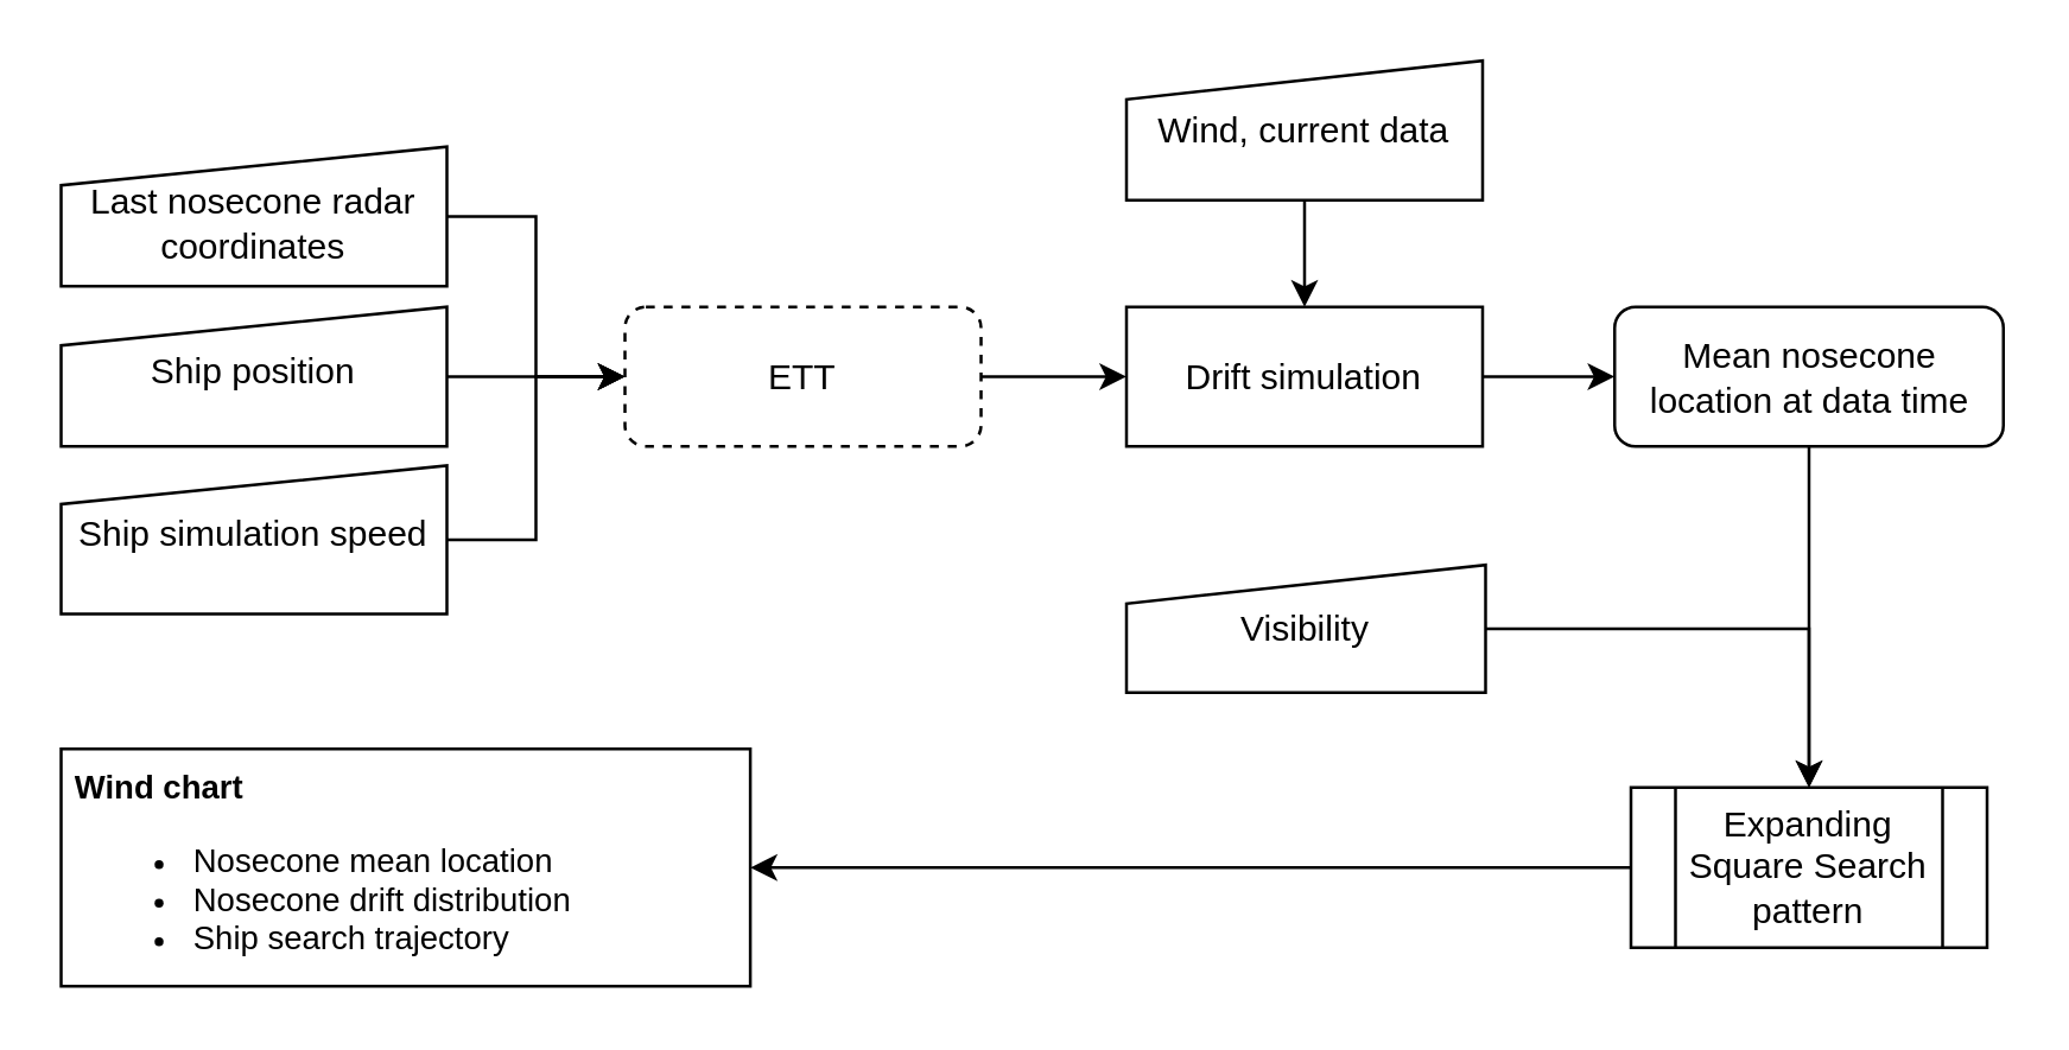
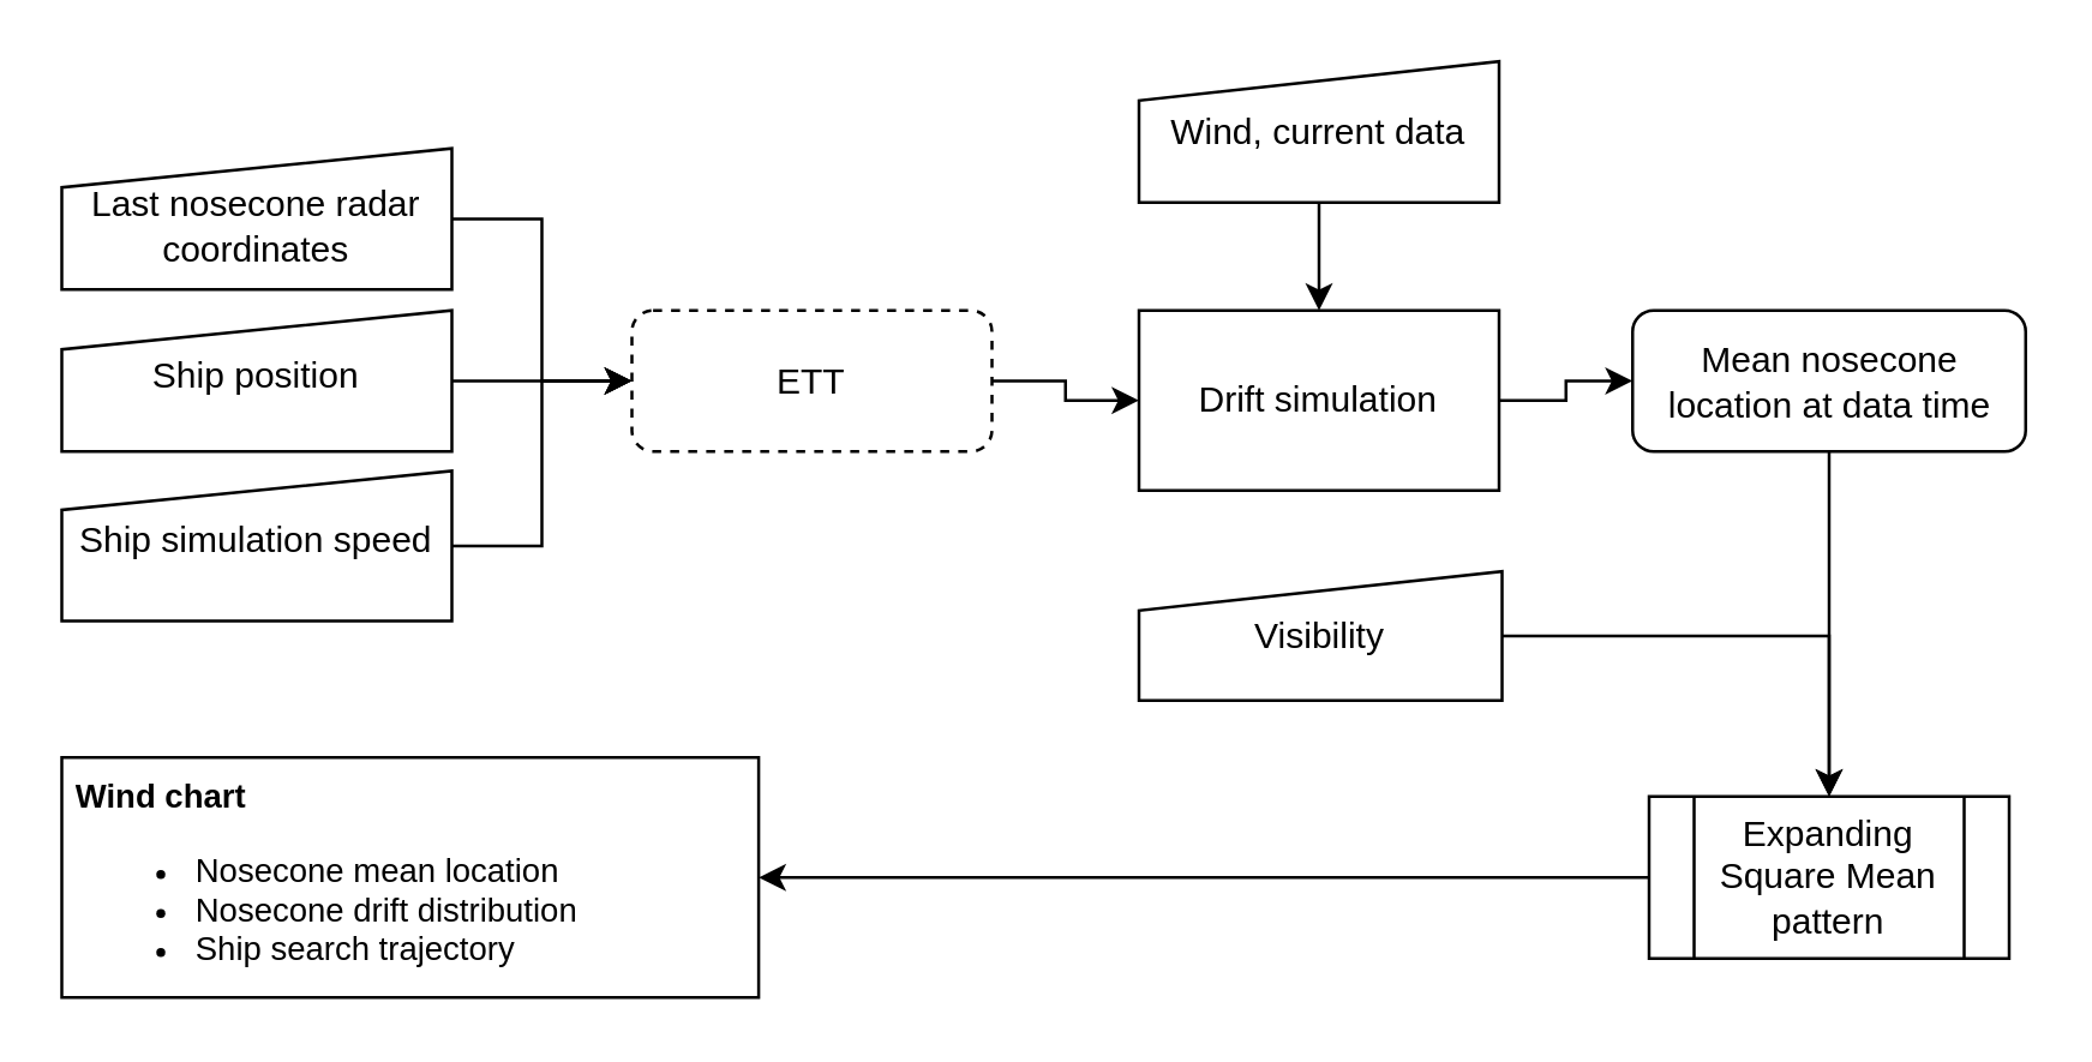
- <mxCell id="18" value="Drift simulation" style="rounded=0;whiteSpace=wrap;html=1;" vertex="1" parent="1"><mxGeometry x="379" y="103" width="120" height="47" as="geometry" /></mxCell>
+ <mxCell id="18" value="Drift simulation" style="rounded=0;whiteSpace=wrap;html=1;" vertex="1" parent="1"><mxGeometry x="379" y="103" width="120" height="60" as="geometry" /></mxCell>
- <mxCell id="3" value="&lt;span&gt;Expanding Square Search pattern&lt;/span&gt;" style="shape=process;whiteSpace=wrap;html=1;backgroundOutline=1;align=center;size=0.125;" parent="1" vertex="1"><mxGeometry x="549" y="265" width="120" height="54" as="geometry" /></mxCell>
+ <mxCell id="3" value="&lt;span&gt;Expanding Square Mean pattern&lt;/span&gt;" style="shape=process;whiteSpace=wrap;html=1;backgroundOutline=1;align=center;size=0.125;" parent="1" vertex="1"><mxGeometry x="549" y="265" width="120" height="54" as="geometry" /></mxCell>
